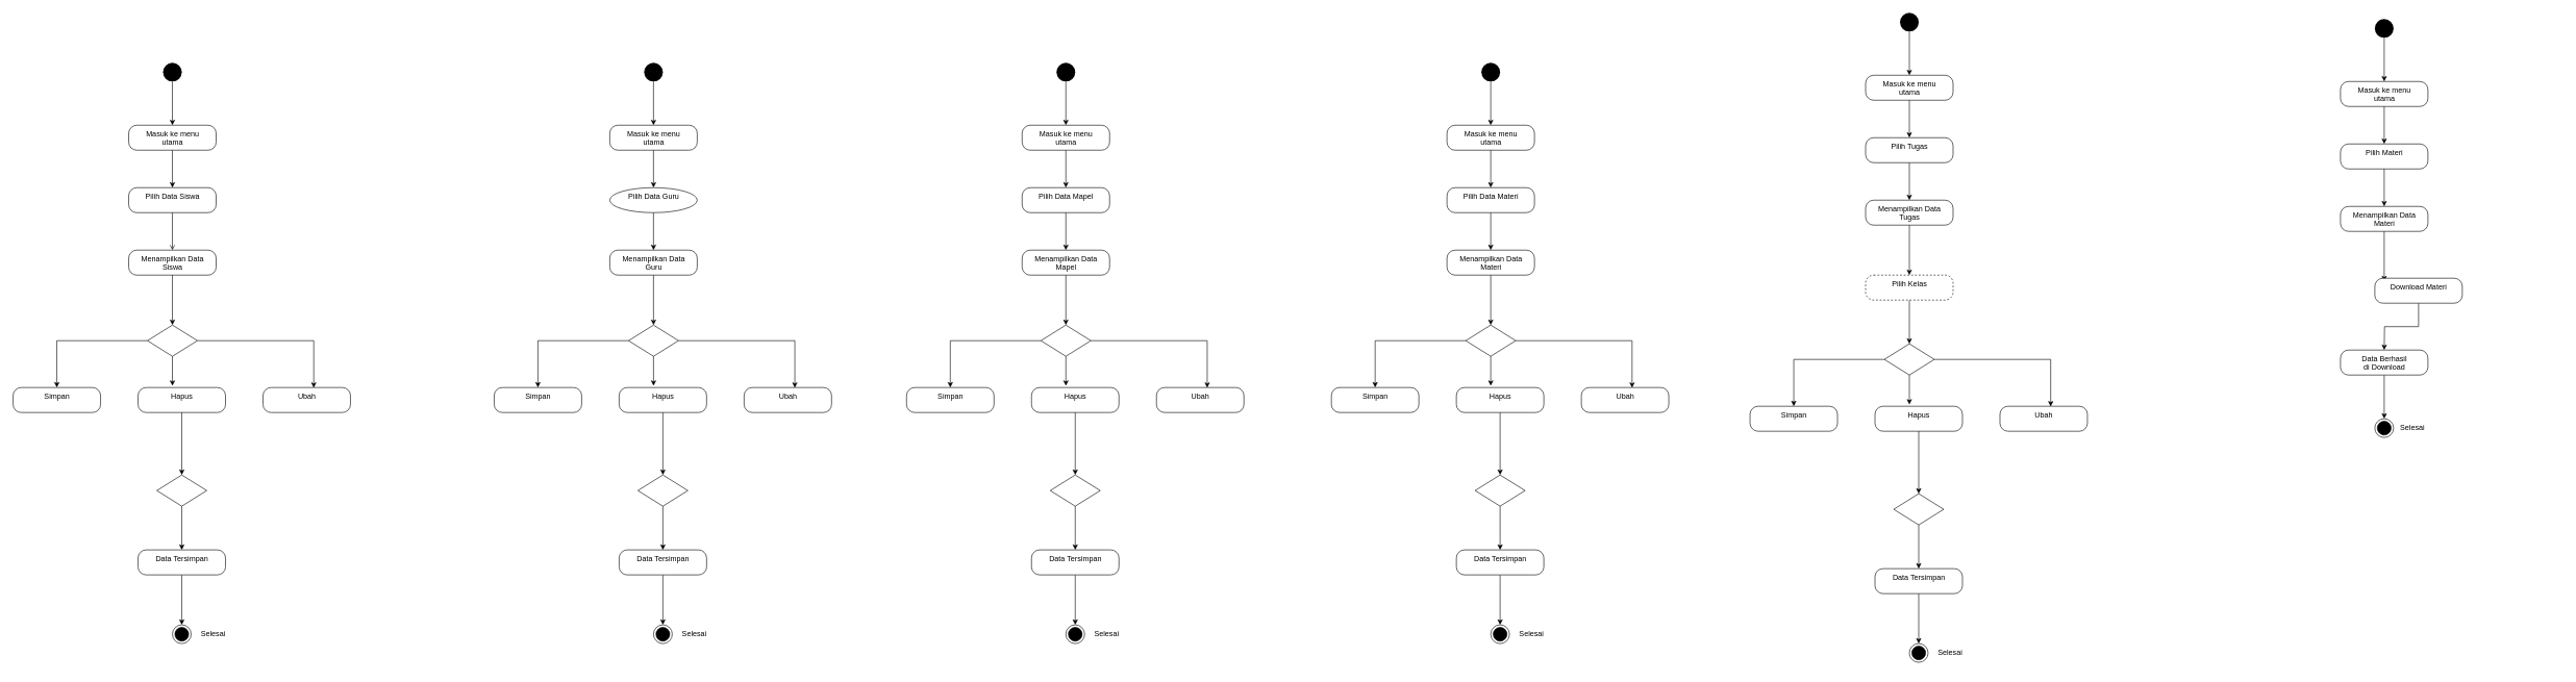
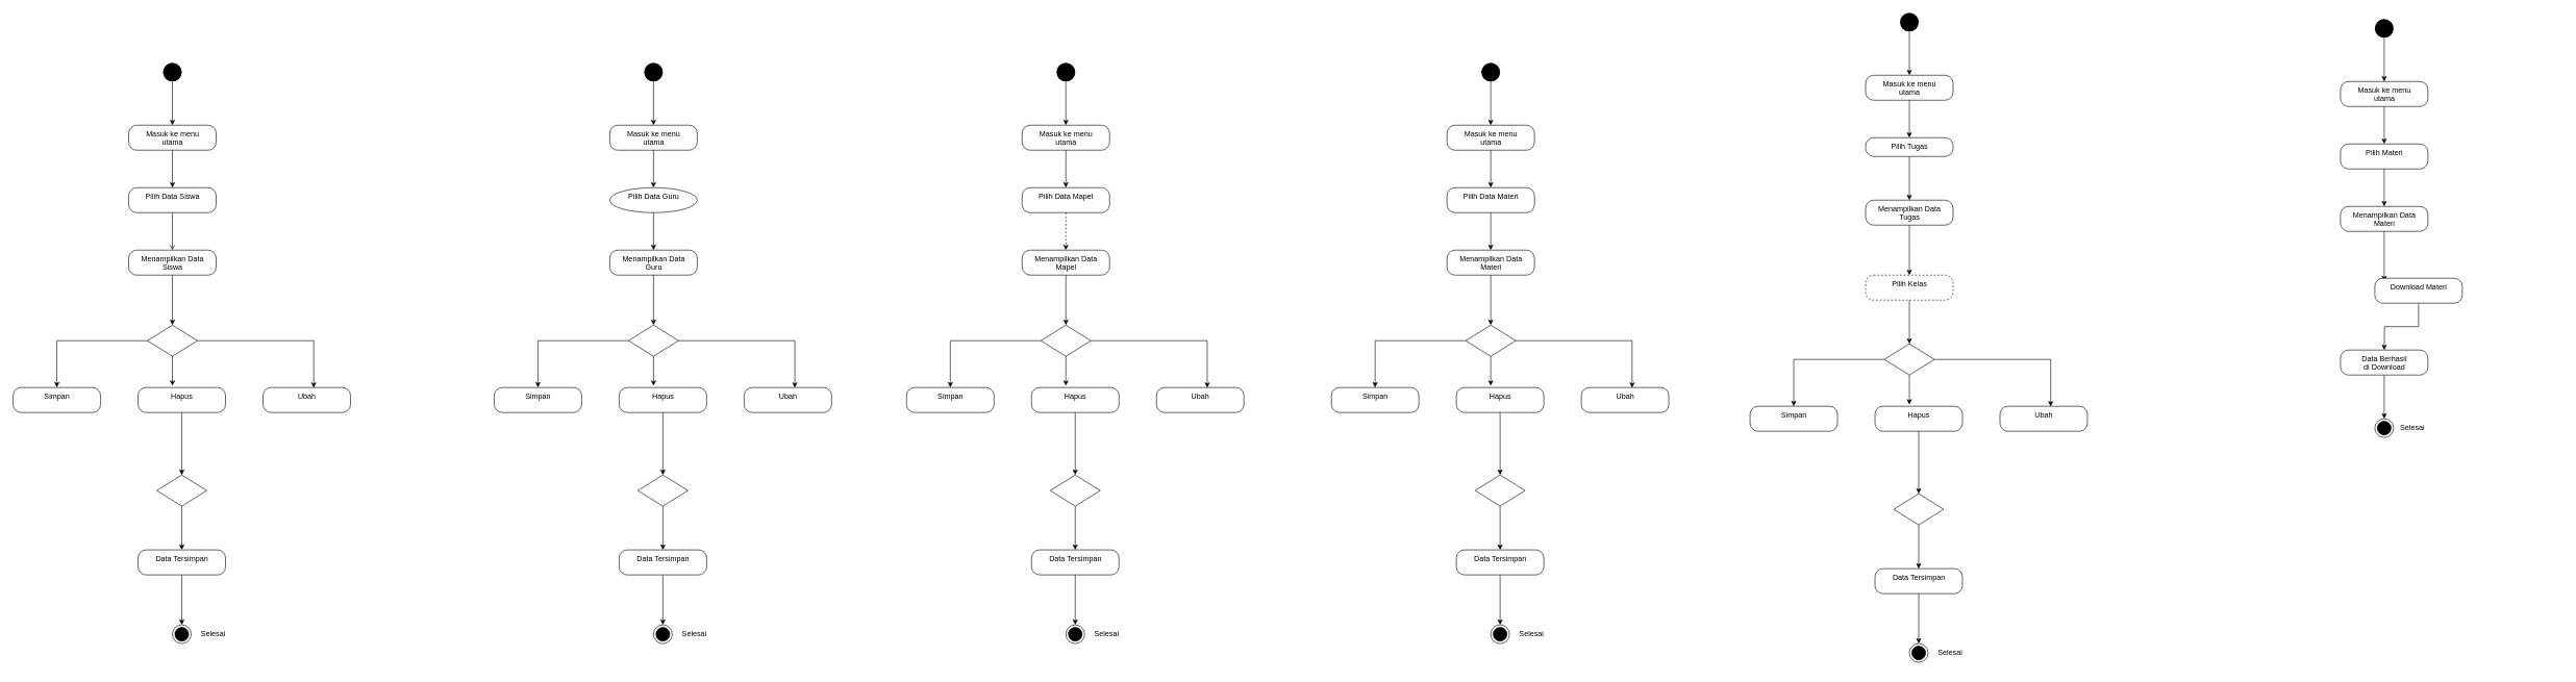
- <mxCell id="98" value="Pilih Tugas" style="html=1;align=center;verticalAlign=top;rounded=1;absoluteArcSize=1;arcSize=26;dashed=0;" vertex="1" parent="94"><mxGeometry x="185" y="90" width="140" height="40" as="geometry" /></mxCell>
+ <mxCell id="98" value="Pilih Tugas" style="html=1;align=center;verticalAlign=top;rounded=1;absoluteArcSize=1;arcSize=26;dashed=0;" vertex="1" parent="94"><mxGeometry x="185" y="90" width="140" height="30" as="geometry" /></mxCell>
- <mxCell id="55" style="edgeStyle=orthogonalEdgeStyle;rounded=0;orthogonalLoop=1;jettySize=auto;html=1;exitX=0.5;exitY=1;exitDx=0;exitDy=0;" edge="1" parent="48" source="52" target="54"><mxGeometry relative="1" as="geometry" /></mxCell>
+ <mxCell id="55" style="edgeStyle=orthogonalEdgeStyle;rounded=0;orthogonalLoop=1;jettySize=auto;html=1;exitX=0.5;exitY=1;exitDx=0;exitDy=0;dashed=1;" edge="1" parent="48" source="52" target="54"><mxGeometry relative="1" as="geometry" /></mxCell>
